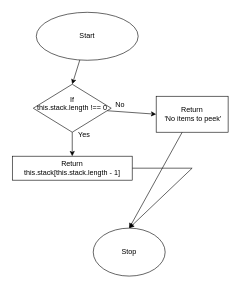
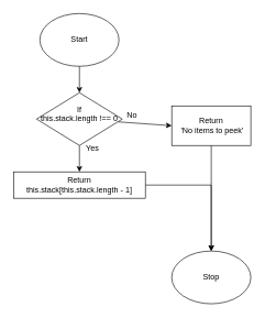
- <mxCell id="3" value="Start" style="ellipse;whiteSpace=wrap;html=1;" vertex="1" parent="1"><mxGeometry x="60" y="20" width="170" height="80" as="geometry" /></mxCell>
+ <mxCell id="3" value="Start" style="ellipse;whiteSpace=wrap;html=1;" vertex="1" parent="1"><mxGeometry x="60" y="20" width="120" height="80" as="geometry" /></mxCell>
- <mxCell id="4" value="Stop" style="ellipse;whiteSpace=wrap;html=1;" vertex="1" parent="1"><mxGeometry x="155" y="380" width="120" height="80" as="geometry" /></mxCell>
+ <mxCell id="4" value="Stop" style="ellipse;whiteSpace=wrap;html=1;" vertex="1" parent="1"><mxGeometry x="260" y="380" width="120" height="80" as="geometry" /></mxCell>
